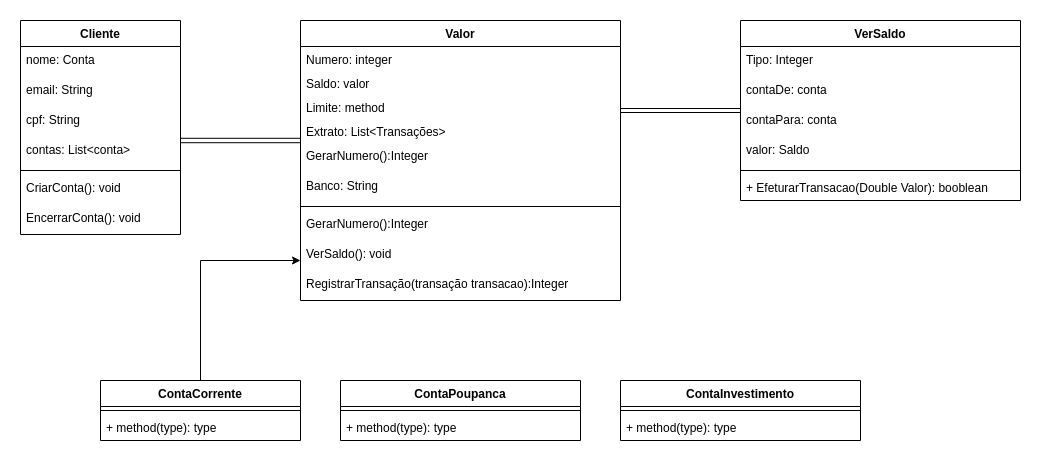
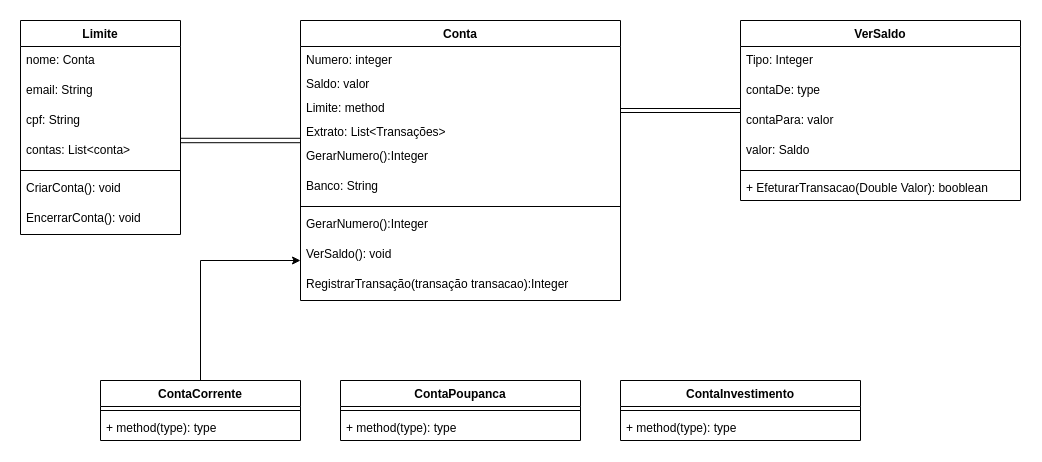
- <mxCell id="14" value="Cliente" style="swimlane;fontStyle=1;align=center;verticalAlign=top;childLayout=stackLayout;horizontal=1;startSize=26;horizontalStack=0;resizeParent=1;resizeParentMax=0;resizeLast=0;collapsible=1;marginBottom=0;whiteSpace=wrap;html=1;" vertex="1" parent="1"><mxGeometry width="160" height="214" as="geometry" x="20" y="20" /></mxCell>
+ <mxCell id="14" value="Limite" style="swimlane;fontStyle=1;align=center;verticalAlign=top;childLayout=stackLayout;horizontal=1;startSize=26;horizontalStack=0;resizeParent=1;resizeParentMax=0;resizeLast=0;collapsible=1;marginBottom=0;whiteSpace=wrap;html=1;" vertex="1" parent="1"><mxGeometry width="160" height="214" as="geometry" x="20" y="20" /></mxCell>
- <mxCell id="2" value="Valor" style="swimlane;fontStyle=1;align=center;verticalAlign=top;childLayout=stackLayout;horizontal=1;startSize=26;horizontalStack=0;resizeParent=1;resizeParentMax=0;resizeLast=0;collapsible=1;marginBottom=0;whiteSpace=wrap;html=1;" vertex="1" parent="1"><mxGeometry x="300" width="320" height="280" as="geometry" y="20" /></mxCell>
+ <mxCell id="2" value="Conta" style="swimlane;fontStyle=1;align=center;verticalAlign=top;childLayout=stackLayout;horizontal=1;startSize=26;horizontalStack=0;resizeParent=1;resizeParentMax=0;resizeLast=0;collapsible=1;marginBottom=0;whiteSpace=wrap;html=1;" vertex="1" parent="1"><mxGeometry x="300" width="320" height="280" as="geometry" y="20" /></mxCell>
- <mxCell id="26" value="contaDe: conta" style="text;align=left;verticalAlign=top;spacingLeft=4;spacingRight=4;overflow=hidden;rotatable=0;points=[[0,0.5],[1,0.5]];portConstraint=eastwest;" vertex="1" parent="24"><mxGeometry y="56" width="280" height="30" as="geometry" /></mxCell>
+ <mxCell id="26" value="contaDe: type" style="text;align=left;verticalAlign=top;spacingLeft=4;spacingRight=4;overflow=hidden;rotatable=0;points=[[0,0.5],[1,0.5]];portConstraint=eastwest;" vertex="1" parent="24"><mxGeometry y="56" width="280" height="30" as="geometry" /></mxCell>
- <mxCell id="27" value="contaPara: conta" style="text;align=left;verticalAlign=top;spacingLeft=4;spacingRight=4;overflow=hidden;rotatable=0;points=[[0,0.5],[1,0.5]];portConstraint=eastwest;" vertex="1" parent="24"><mxGeometry y="86" width="280" height="30" as="geometry" /></mxCell>
+ <mxCell id="27" value="contaPara: valor" style="text;align=left;verticalAlign=top;spacingLeft=4;spacingRight=4;overflow=hidden;rotatable=0;points=[[0,0.5],[1,0.5]];portConstraint=eastwest;" vertex="1" parent="24"><mxGeometry y="86" width="280" height="30" as="geometry" /></mxCell>
